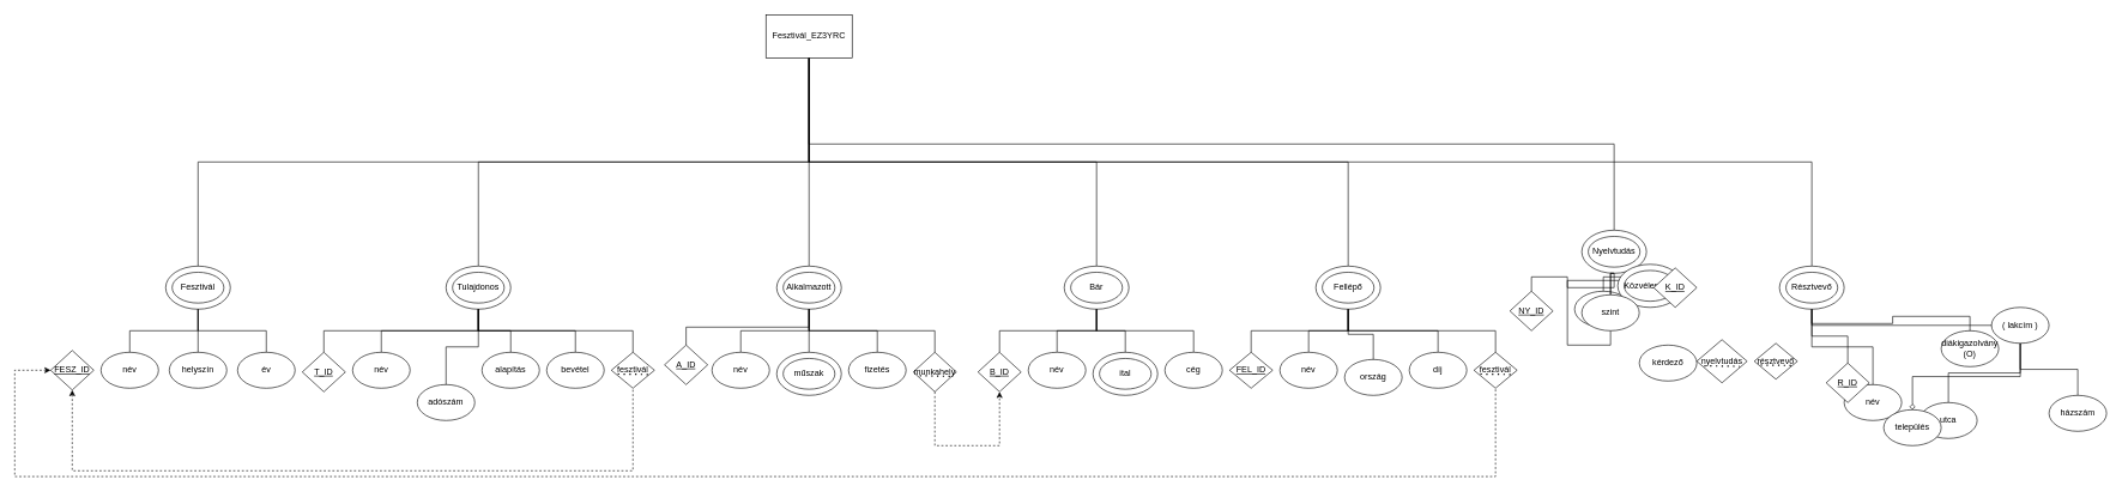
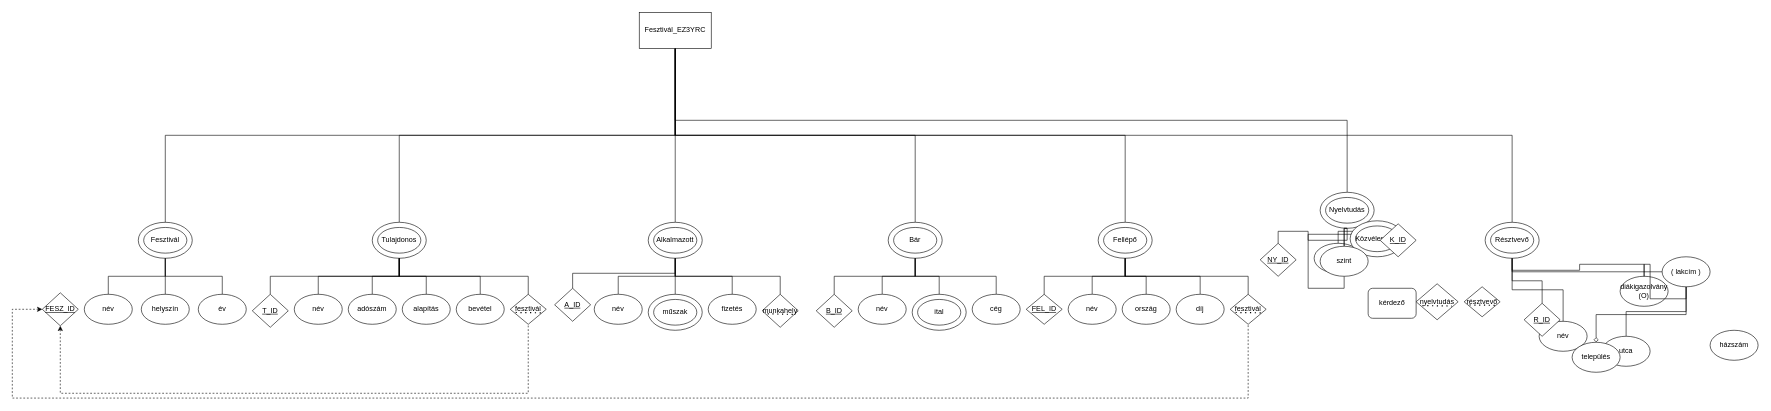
- <mxCell id="96" value="kérdező" style="ellipse;whiteSpace=wrap;html=1;" vertex="1" parent="1"><mxGeometry x="2280" y="480" width="80" height="50" as="geometry" /></mxCell>
+ <mxCell id="96" value="kérdező" style="whiteSpace=wrap;html=1;rounded=1;" vertex="1" parent="1"><mxGeometry x="2280" y="480" width="80" height="50" as="geometry" /></mxCell>
- <mxCell id="49" style="edgeStyle=orthogonalEdgeStyle;rounded=0;orthogonalLoop=1;jettySize=auto;html=1;exitX=0.5;exitY=1;exitDx=0;exitDy=0;entryX=0.5;entryY=0;entryDx=0;entryDy=0;endArrow=none;endFill=0;" edge="1" parent="1" source="50" target="52"><mxGeometry relative="1" as="geometry" /></mxCell>
+ <mxCell id="49" style="edgeStyle=orthogonalEdgeStyle;rounded=0;orthogonalLoop=1;jettySize=auto;html=1;exitX=0.5;exitY=1;exitDx=0;exitDy=0;endArrow=none;endFill=0;" edge="1" parent="1" source="50" target="46"><mxGeometry relative="1" as="geometry" /></mxCell>
- <mxCell id="112" value="ország" style="ellipse;whiteSpace=wrap;html=1;" vertex="1" parent="1"><mxGeometry x="1870" y="500" width="80" height="50" as="geometry" /></mxCell>
+ <mxCell id="112" value="ország" style="ellipse;whiteSpace=wrap;html=1;" vertex="1" parent="1"><mxGeometry x="1870" y="490" width="80" height="50" as="geometry" /></mxCell>
- <mxCell id="102" style="edgeStyle=orthogonalEdgeStyle;rounded=0;orthogonalLoop=1;jettySize=auto;html=1;exitX=0.5;exitY=1;exitDx=0;exitDy=0;entryX=0.5;entryY=1;entryDx=0;entryDy=0;dashed=1;" edge="1" parent="1" source="103" target="105"><mxGeometry relative="1" as="geometry"><mxPoint x="1490" y="610" as="targetPoint" /><Array as="points"><mxPoint x="1300" y="620" /><mxPoint x="1390" y="620" /></Array></mxGeometry></mxCell>
- <mxCell id="35" value="adószám" style="ellipse;whiteSpace=wrap;html=1;" parent="1" vertex="1"><mxGeometry x="580" y="535" width="80" height="50" as="geometry" /></mxCell>
+ <mxCell id="35" value="adószám" style="ellipse;whiteSpace=wrap;html=1;" parent="1" vertex="1"><mxGeometry x="580" y="490" width="80" height="50" as="geometry" /></mxCell>
